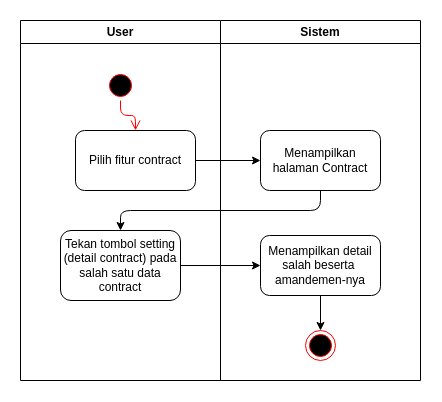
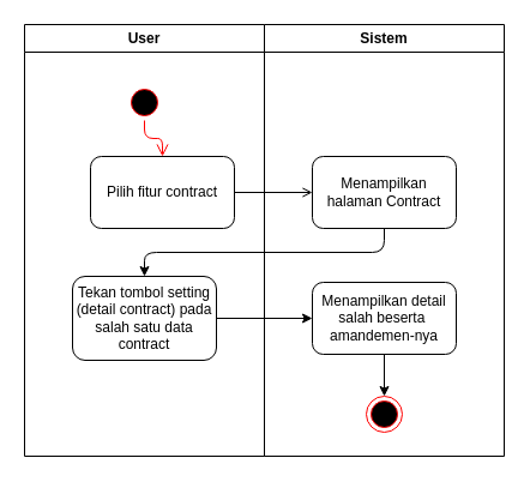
- <mxCell id="13" value="" style="edgeStyle=none;html=1;" parent="1" source="4" target="8" edge="1"><mxGeometry relative="1" as="geometry" /></mxCell>
+ <mxCell id="13" value="" style="edgeStyle=none;html=1;endArrow=open;" parent="1" source="4" target="8" edge="1"><mxGeometry relative="1" as="geometry" /></mxCell>
